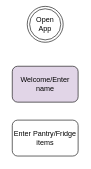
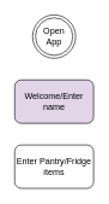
- <mxCell id="2" value="Open&lt;br&gt;App" style="ellipse;shape=doubleEllipse;whiteSpace=wrap;html=1;aspect=fixed;" vertex="1" parent="1"><mxGeometry x="45" y="10" width="60" height="60" as="geometry" /></mxCell>
+ <mxCell id="2" value="Open&lt;br&gt;App" style="ellipse;shape=doubleEllipse;whiteSpace=wrap;html=1;aspect=fixed;" vertex="1" parent="1"><mxGeometry x="45" y="20" width="60" height="60" as="geometry" /></mxCell>
